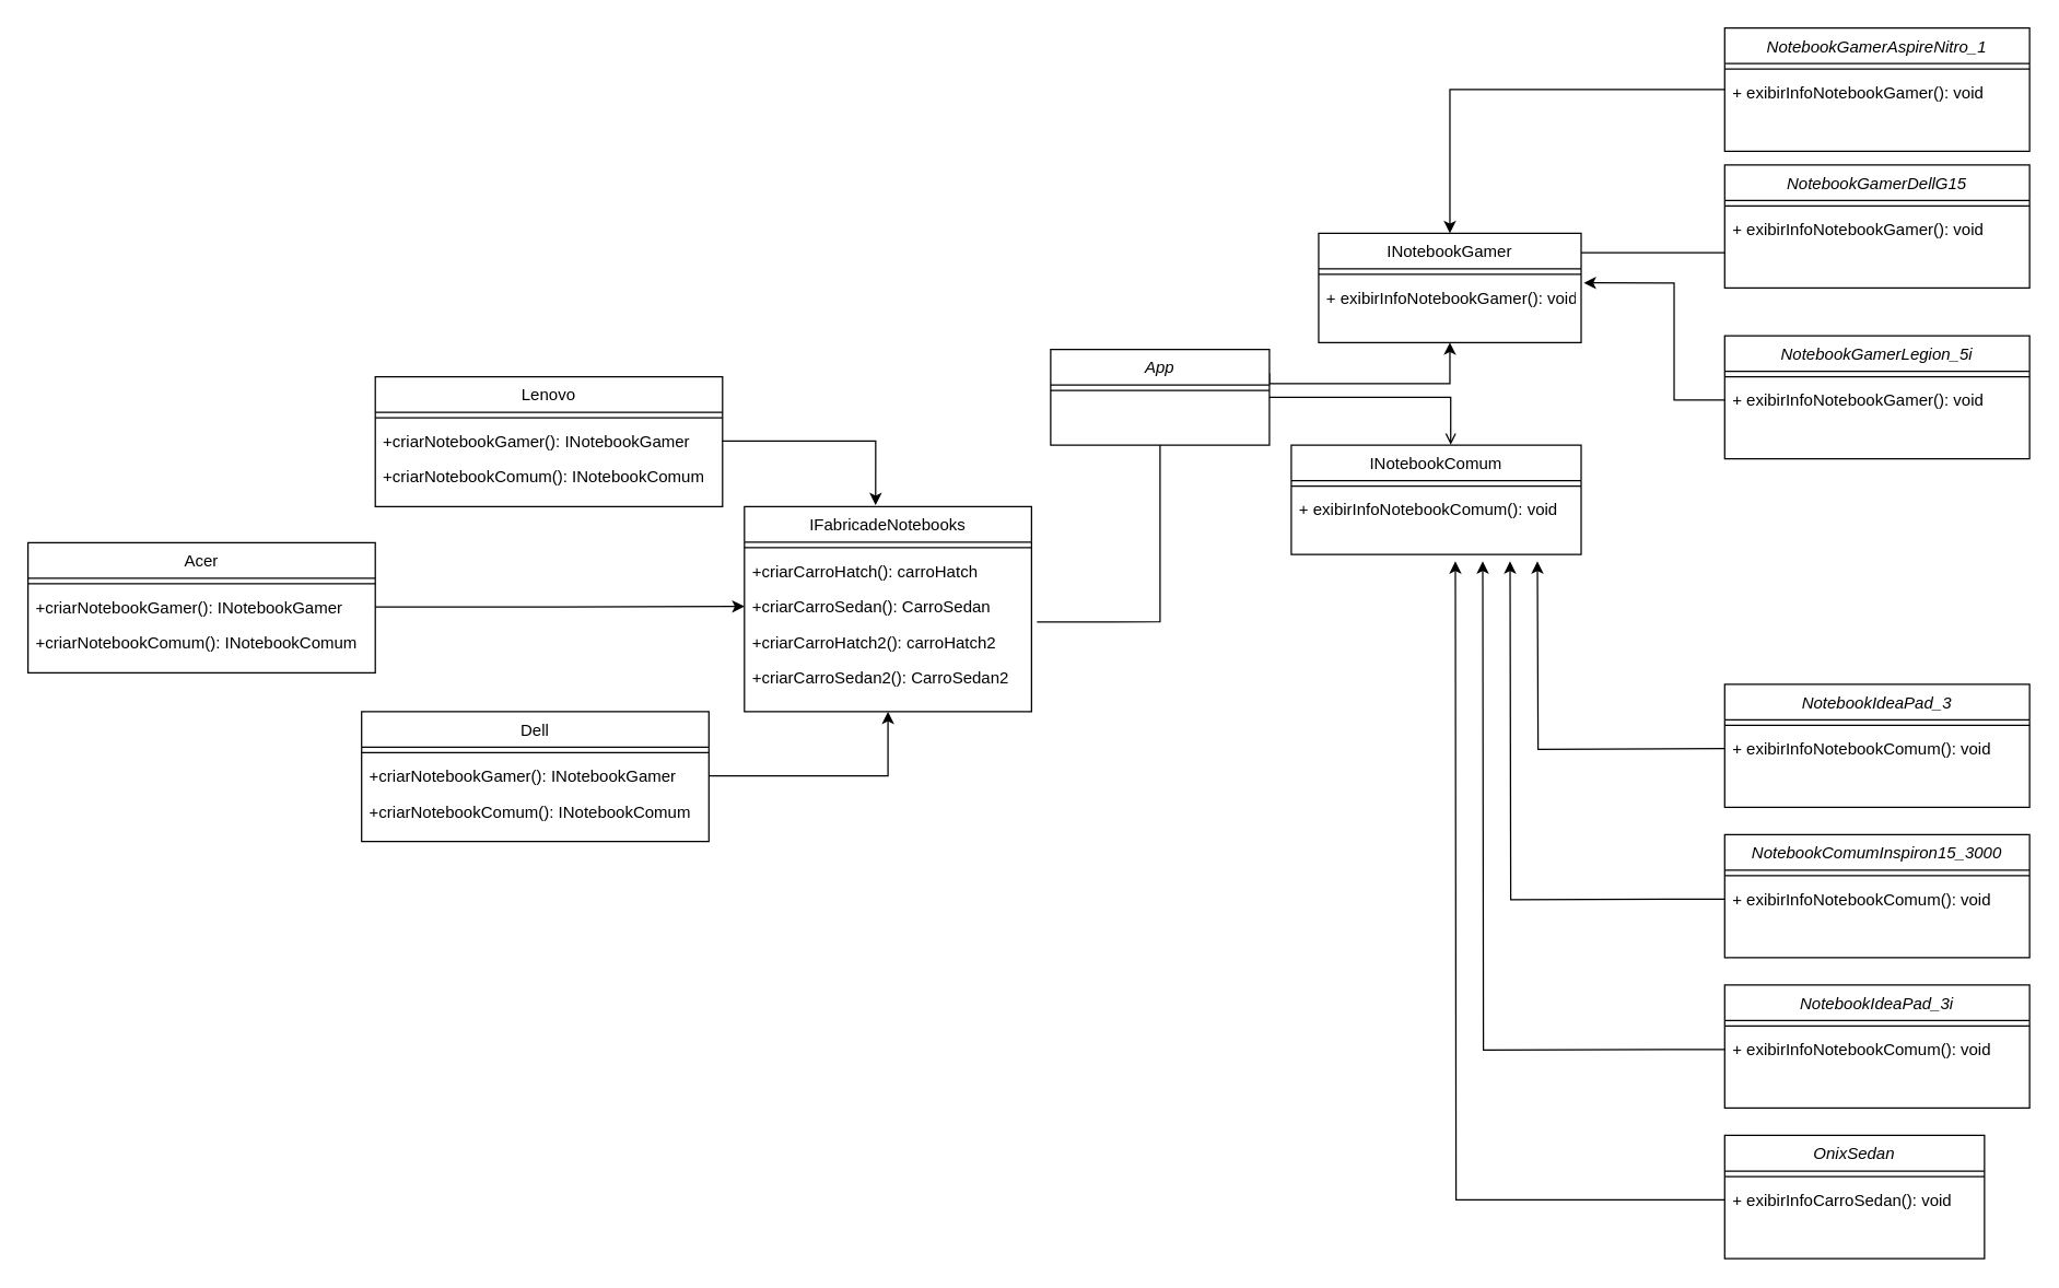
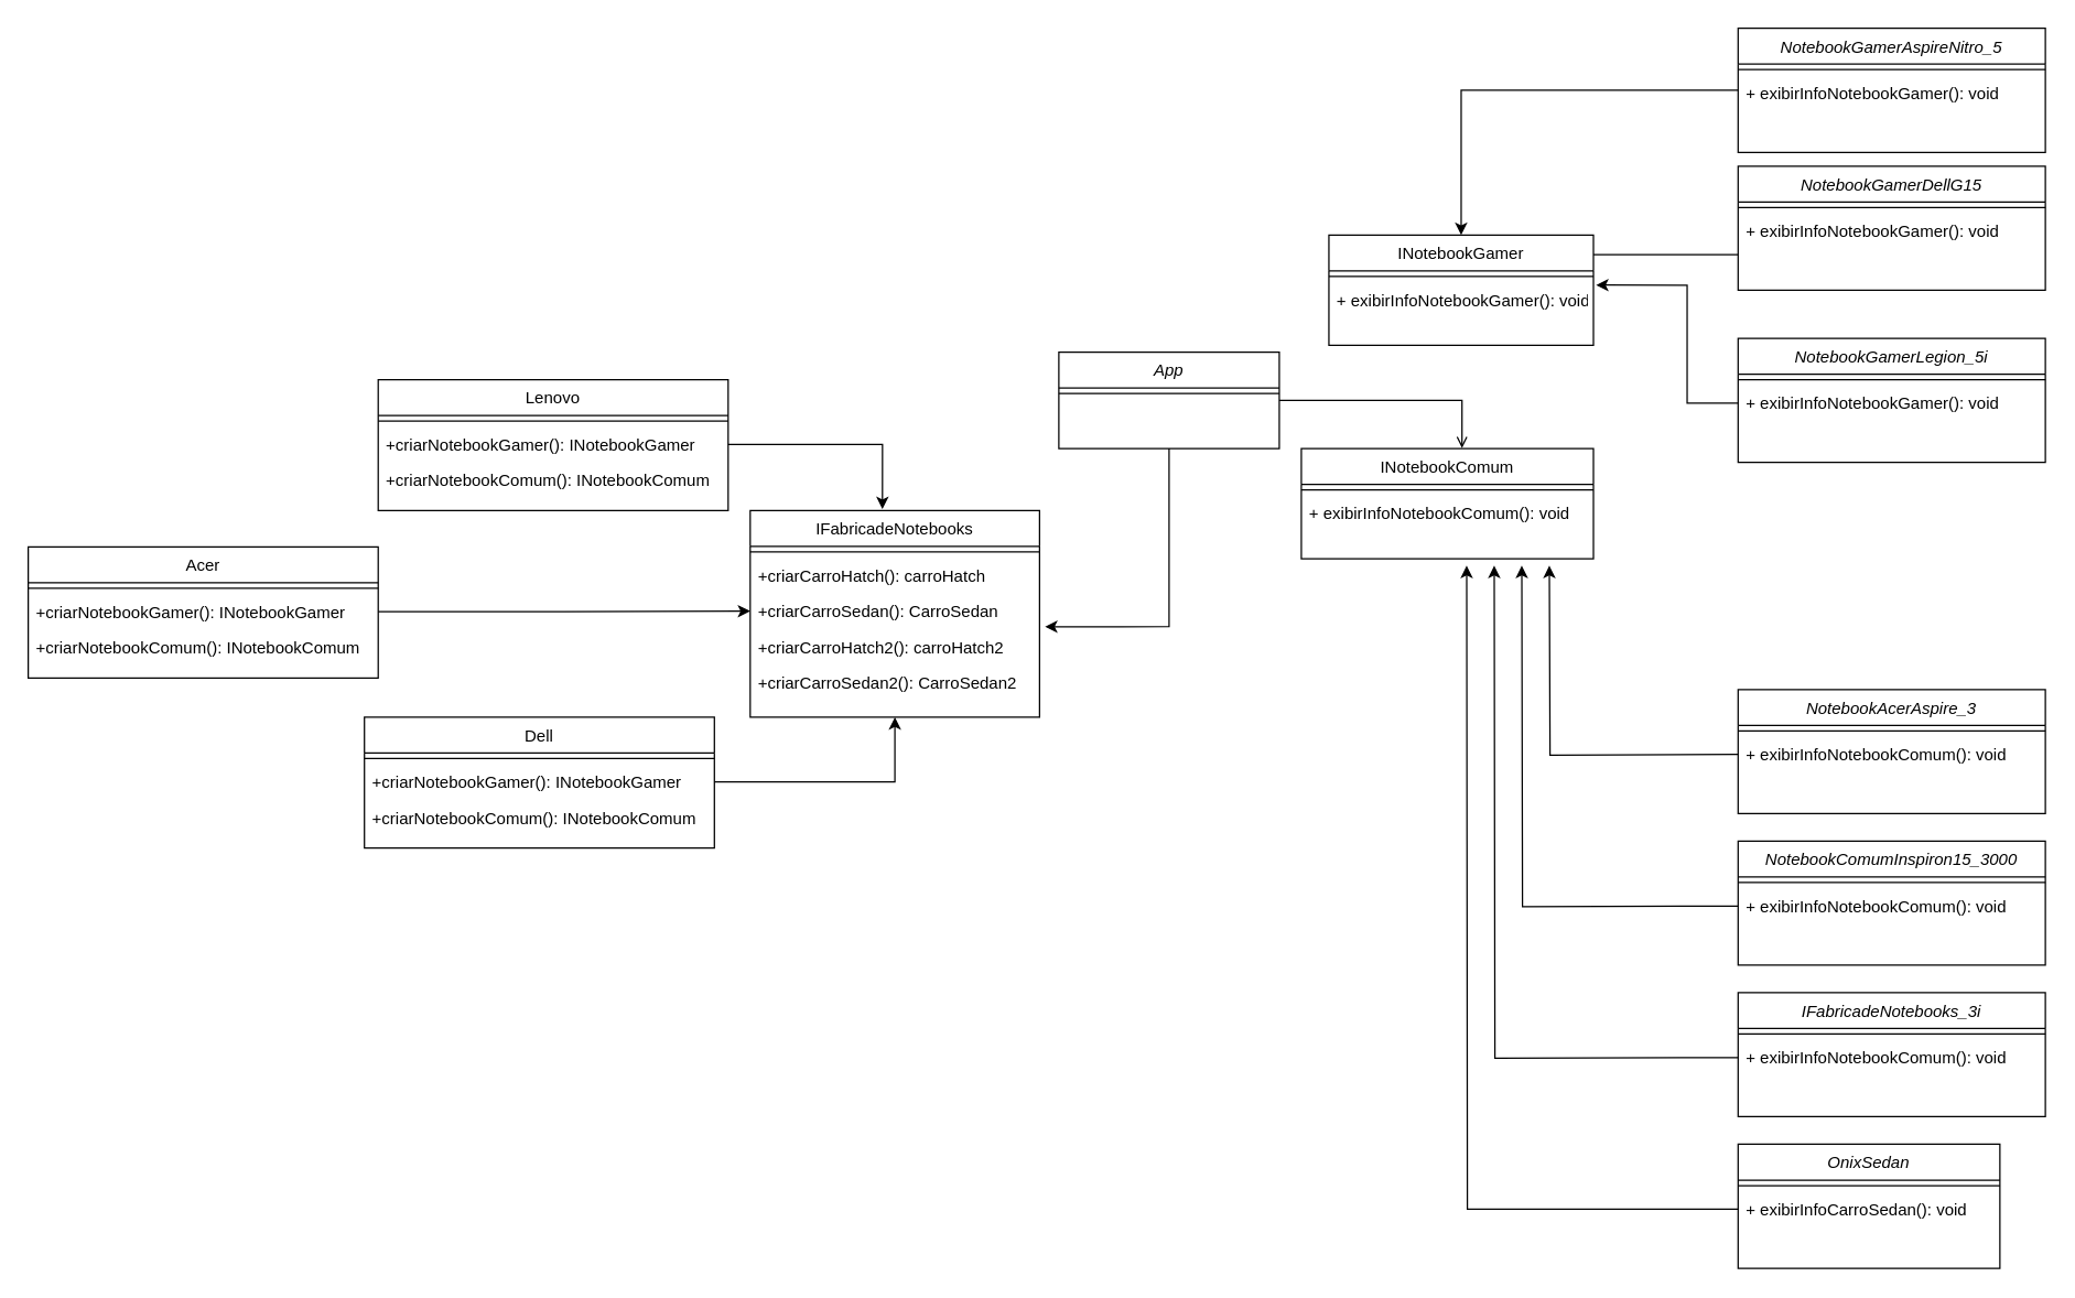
- <mxCell id="20" value="NotebookGamerAspireNitro_1" style="swimlane;fontStyle=2;align=center;verticalAlign=top;childLayout=stackLayout;horizontal=1;startSize=26;horizontalStack=0;resizeParent=1;resizeLast=0;collapsible=1;marginBottom=0;rounded=0;shadow=0;strokeWidth=1;" vertex="1" parent="1"><mxGeometry x="1261" y="20" width="223" height="90" as="geometry"><mxRectangle x="230" y="140" width="160" height="26" as="alternateBounds" /></mxGeometry></mxCell>
+ <mxCell id="20" value="NotebookGamerAspireNitro_5" style="swimlane;fontStyle=2;align=center;verticalAlign=top;childLayout=stackLayout;horizontal=1;startSize=26;horizontalStack=0;resizeParent=1;resizeLast=0;collapsible=1;marginBottom=0;rounded=0;shadow=0;strokeWidth=1;" vertex="1" parent="1"><mxGeometry x="1261" y="20" width="223" height="90" as="geometry"><mxRectangle x="230" y="140" width="160" height="26" as="alternateBounds" /></mxGeometry></mxCell>
- <mxCell id="3" style="edgeStyle=orthogonalEdgeStyle;rounded=0;orthogonalLoop=1;jettySize=auto;html=1;entryX=0.5;entryY=1;entryDx=0;entryDy=0;exitX=1;exitY=0.25;exitDx=0;exitDy=0;" edge="1" parent="1" source="5" target="13"><mxGeometry relative="1" as="geometry"><Array as="points"><mxPoint x="928" y="280" /><mxPoint x="1060" y="280" /></Array></mxGeometry></mxCell>
- <mxCell id="2" style="edgeStyle=orthogonalEdgeStyle;rounded=0;orthogonalLoop=1;jettySize=auto;html=1;entryX=1.019;entryY=-0.064;entryDx=0;entryDy=0;entryPerimeter=0;endArrow=none;" edge="1" parent="1" source="5" target="11"><mxGeometry relative="1" as="geometry" /></mxCell>
+ <mxCell id="2" style="edgeStyle=orthogonalEdgeStyle;rounded=0;orthogonalLoop=1;jettySize=auto;html=1;entryX=1.019;entryY=-0.064;entryDx=0;entryDy=0;entryPerimeter=0;" edge="1" parent="1" source="5" target="11"><mxGeometry relative="1" as="geometry" /></mxCell>
- <mxCell id="30" value="NotebookIdeaPad_3" style="swimlane;fontStyle=2;align=center;verticalAlign=top;childLayout=stackLayout;horizontal=1;startSize=26;horizontalStack=0;resizeParent=1;resizeLast=0;collapsible=1;marginBottom=0;rounded=0;shadow=0;strokeWidth=1;" vertex="1" parent="1"><mxGeometry x="1261" y="500" width="223" height="90" as="geometry"><mxRectangle x="230" y="140" width="160" height="26" as="alternateBounds" /></mxGeometry></mxCell>
+ <mxCell id="30" value="NotebookAcerAspire_3" style="swimlane;fontStyle=2;align=center;verticalAlign=top;childLayout=stackLayout;horizontal=1;startSize=26;horizontalStack=0;resizeParent=1;resizeLast=0;collapsible=1;marginBottom=0;rounded=0;shadow=0;strokeWidth=1;" vertex="1" parent="1"><mxGeometry x="1261" y="500" width="223" height="90" as="geometry"><mxRectangle x="230" y="140" width="160" height="26" as="alternateBounds" /></mxGeometry></mxCell>
- <mxCell id="36" value="NotebookIdeaPad_3i" style="swimlane;fontStyle=2;align=center;verticalAlign=top;childLayout=stackLayout;horizontal=1;startSize=26;horizontalStack=0;resizeParent=1;resizeLast=0;collapsible=1;marginBottom=0;rounded=0;shadow=0;strokeWidth=1;" vertex="1" parent="1"><mxGeometry x="1261" y="720" width="223" height="90" as="geometry"><mxRectangle x="230" y="140" width="160" height="26" as="alternateBounds" /></mxGeometry></mxCell>
+ <mxCell id="36" value="IFabricadeNotebooks_3i" style="swimlane;fontStyle=2;align=center;verticalAlign=top;childLayout=stackLayout;horizontal=1;startSize=26;horizontalStack=0;resizeParent=1;resizeLast=0;collapsible=1;marginBottom=0;rounded=0;shadow=0;strokeWidth=1;" vertex="1" parent="1"><mxGeometry x="1261" y="720" width="223" height="90" as="geometry"><mxRectangle x="230" y="140" width="160" height="26" as="alternateBounds" /></mxGeometry></mxCell>
